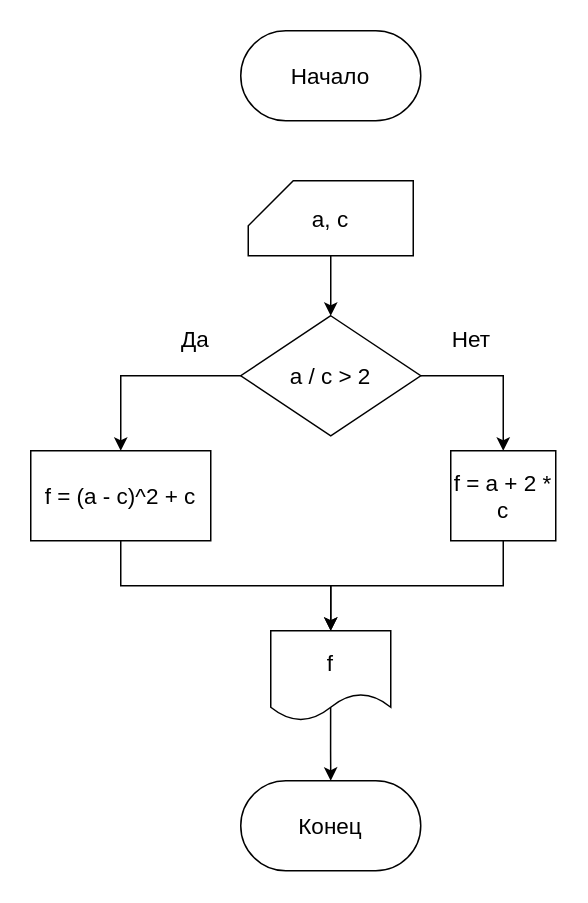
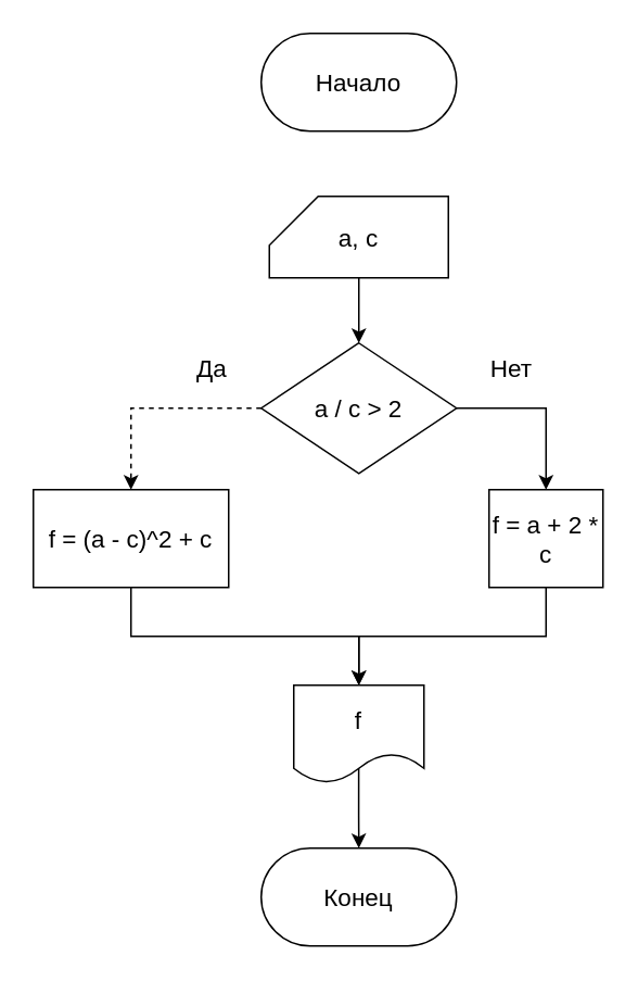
- <mxCell id="7" style="edgeStyle=orthogonalEdgeStyle;rounded=0;orthogonalLoop=1;jettySize=auto;html=1;entryX=0.5;entryY=0;entryDx=0;entryDy=0;fontSize=15;" edge="1" parent="1" source="8" target="10"><mxGeometry relative="1" as="geometry" /></mxCell>
+ <mxCell id="7" style="edgeStyle=orthogonalEdgeStyle;rounded=0;orthogonalLoop=1;jettySize=auto;html=1;entryX=0.5;entryY=0;entryDx=0;entryDy=0;fontSize=15;dashed=1;" edge="1" parent="1" source="8" target="10"><mxGeometry relative="1" as="geometry" /></mxCell>
